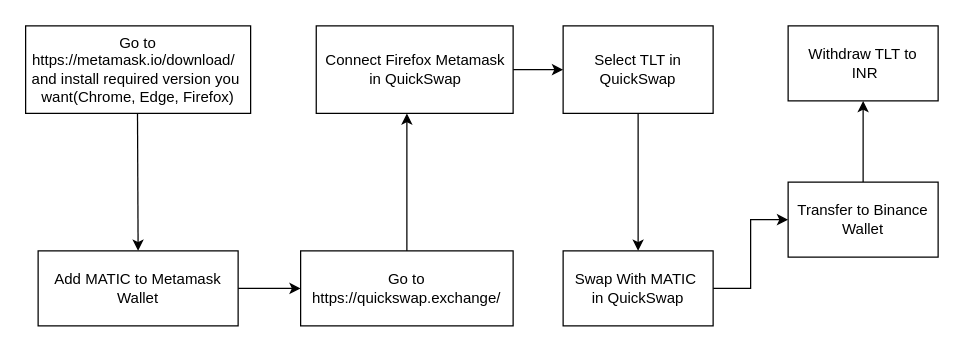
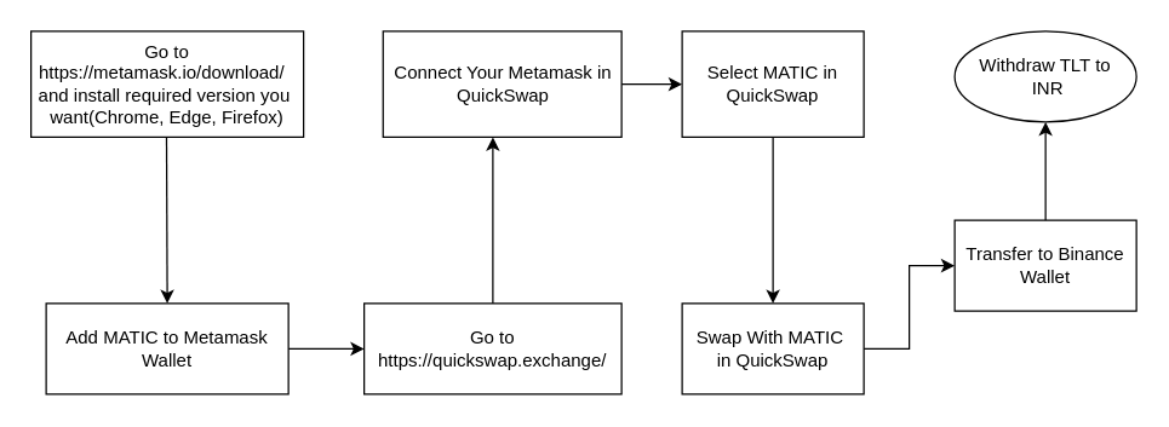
- <mxCell id="16" value="Withdraw TLT to&lt;br&gt;&amp;nbsp;INR" style="rounded=0;whiteSpace=wrap;html=1;" vertex="1" parent="1"><mxGeometry x="630" y="20" width="120" height="60" as="geometry" /></mxCell>
+ <mxCell id="16" value="Withdraw TLT to&lt;br&gt;&amp;nbsp;INR" style="ellipse;whiteSpace=wrap;html=1;" vertex="1" parent="1"><mxGeometry x="630" y="20" width="120" height="60" as="geometry" /></mxCell>
- <mxCell id="9" value="Connect Firefox Metamask in QuickSwap" style="rounded=0;whiteSpace=wrap;html=1;" vertex="1" parent="1"><mxGeometry x="252.5" y="20" width="157.5" height="70" as="geometry" /></mxCell>
+ <mxCell id="9" value="Connect Your Metamask in QuickSwap" style="rounded=0;whiteSpace=wrap;html=1;" vertex="1" parent="1"><mxGeometry x="252.5" y="20" width="157.5" height="70" as="geometry" /></mxCell>
- <mxCell id="11" value="Select TLT in QuickSwap" style="rounded=0;whiteSpace=wrap;html=1;" vertex="1" parent="1"><mxGeometry x="450" y="20" width="120" height="70" as="geometry" /></mxCell>
+ <mxCell id="11" value="Select MATIC in QuickSwap" style="rounded=0;whiteSpace=wrap;html=1;" vertex="1" parent="1"><mxGeometry x="450" y="20" width="120" height="70" as="geometry" /></mxCell>
